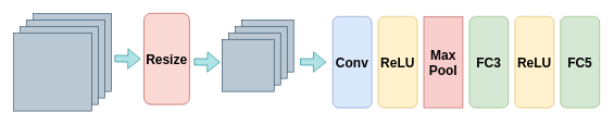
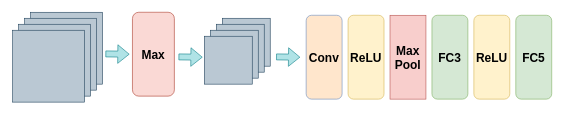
- <mxCell id="17" value="&lt;span style=&quot;font-size: 20px;&quot;&gt;&lt;b&gt;Resize&lt;/b&gt;&lt;/span&gt;" style="rounded=1;whiteSpace=wrap;html=1;fillColor=#fad9d5;strokeColor=#ae4132;" parent="1" vertex="1"><mxGeometry x="220" y="20" width="70" height="140" as="geometry" /></mxCell>
+ <mxCell id="17" value="&lt;span style=&quot;font-size: 20px;&quot;&gt;&lt;b&gt;Max&lt;/b&gt;&lt;/span&gt;" style="rounded=1;whiteSpace=wrap;html=1;fillColor=#fad9d5;strokeColor=#ae4132;" parent="1" vertex="1"><mxGeometry x="220" y="20" width="70" height="140" as="geometry" /></mxCell>
- <mxCell id="2" value="&lt;font style=&quot;font-size: 20px;&quot;&gt;&lt;b&gt;Conv&lt;/b&gt;&lt;/font&gt;" style="rounded=1;whiteSpace=wrap;html=1;fillColor=#dae8fc;strokeColor=#6c8ebf;" parent="1" vertex="1"><mxGeometry x="510" y="25" width="60" height="140" as="geometry" /></mxCell>
+ <mxCell id="2" value="&lt;font style=&quot;font-size: 20px;&quot;&gt;&lt;b&gt;Conv&lt;/b&gt;&lt;/font&gt;" style="rounded=1;whiteSpace=wrap;html=1;fillColor=#ffe6cc;strokeColor=#6c8ebf;" parent="1" vertex="1"><mxGeometry x="510" y="25" width="60" height="140" as="geometry" /></mxCell>
